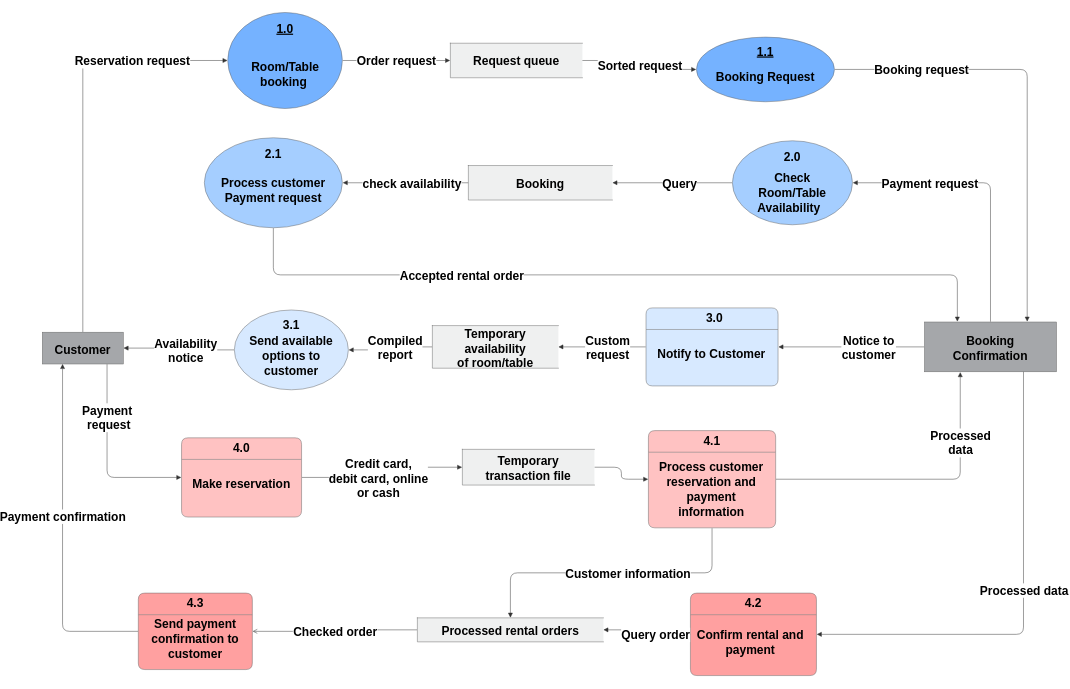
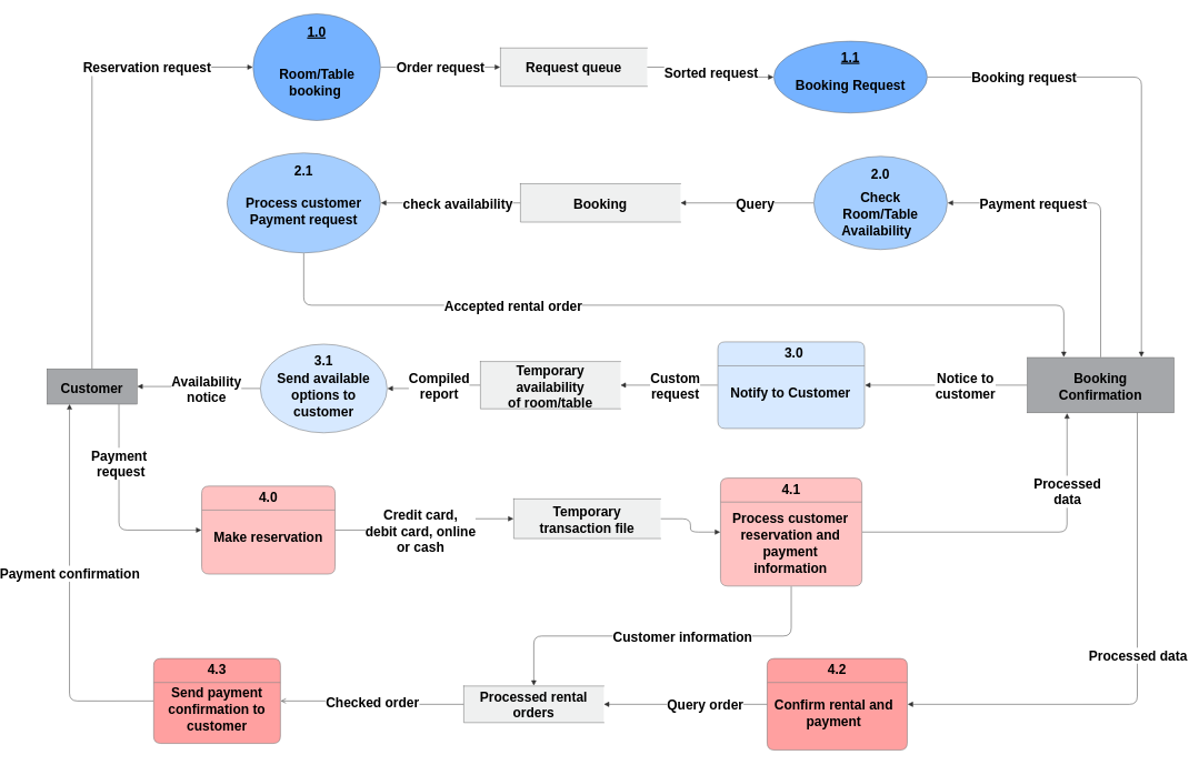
- <mxCell id="55" value="Processed rental  orders" style="html=1;overflow=block;blockSpacing=1;shape=partialRectangle;right=0;whiteSpace=wrap;fontSize=20;fontColor=#000000;spacingLeft=8.4;spacingRight=8.4;spacingTop=2.4;spacing=0;strokeColor=#666666;strokeOpacity=100;fillOpacity=100;fillColor=#eff0f0;strokeWidth=0.8;fontStyle=1" parent="1" vertex="1"><mxGeometry x="645" y="1029" width="310" height="40" as="geometry" /></mxCell>
+ <mxCell id="55" value="Processed rental  orders" style="html=1;overflow=block;blockSpacing=1;shape=partialRectangle;right=0;whiteSpace=wrap;fontSize=20;fontColor=#000000;spacingLeft=8.4;spacingRight=8.4;spacingTop=2.4;spacing=0;strokeColor=#666666;strokeOpacity=100;fillOpacity=100;fillColor=#eff0f0;strokeWidth=0.8;fontStyle=1" parent="1" vertex="1"><mxGeometry x="645" y="1029" width="210" height="54.94" as="geometry" /></mxCell>
